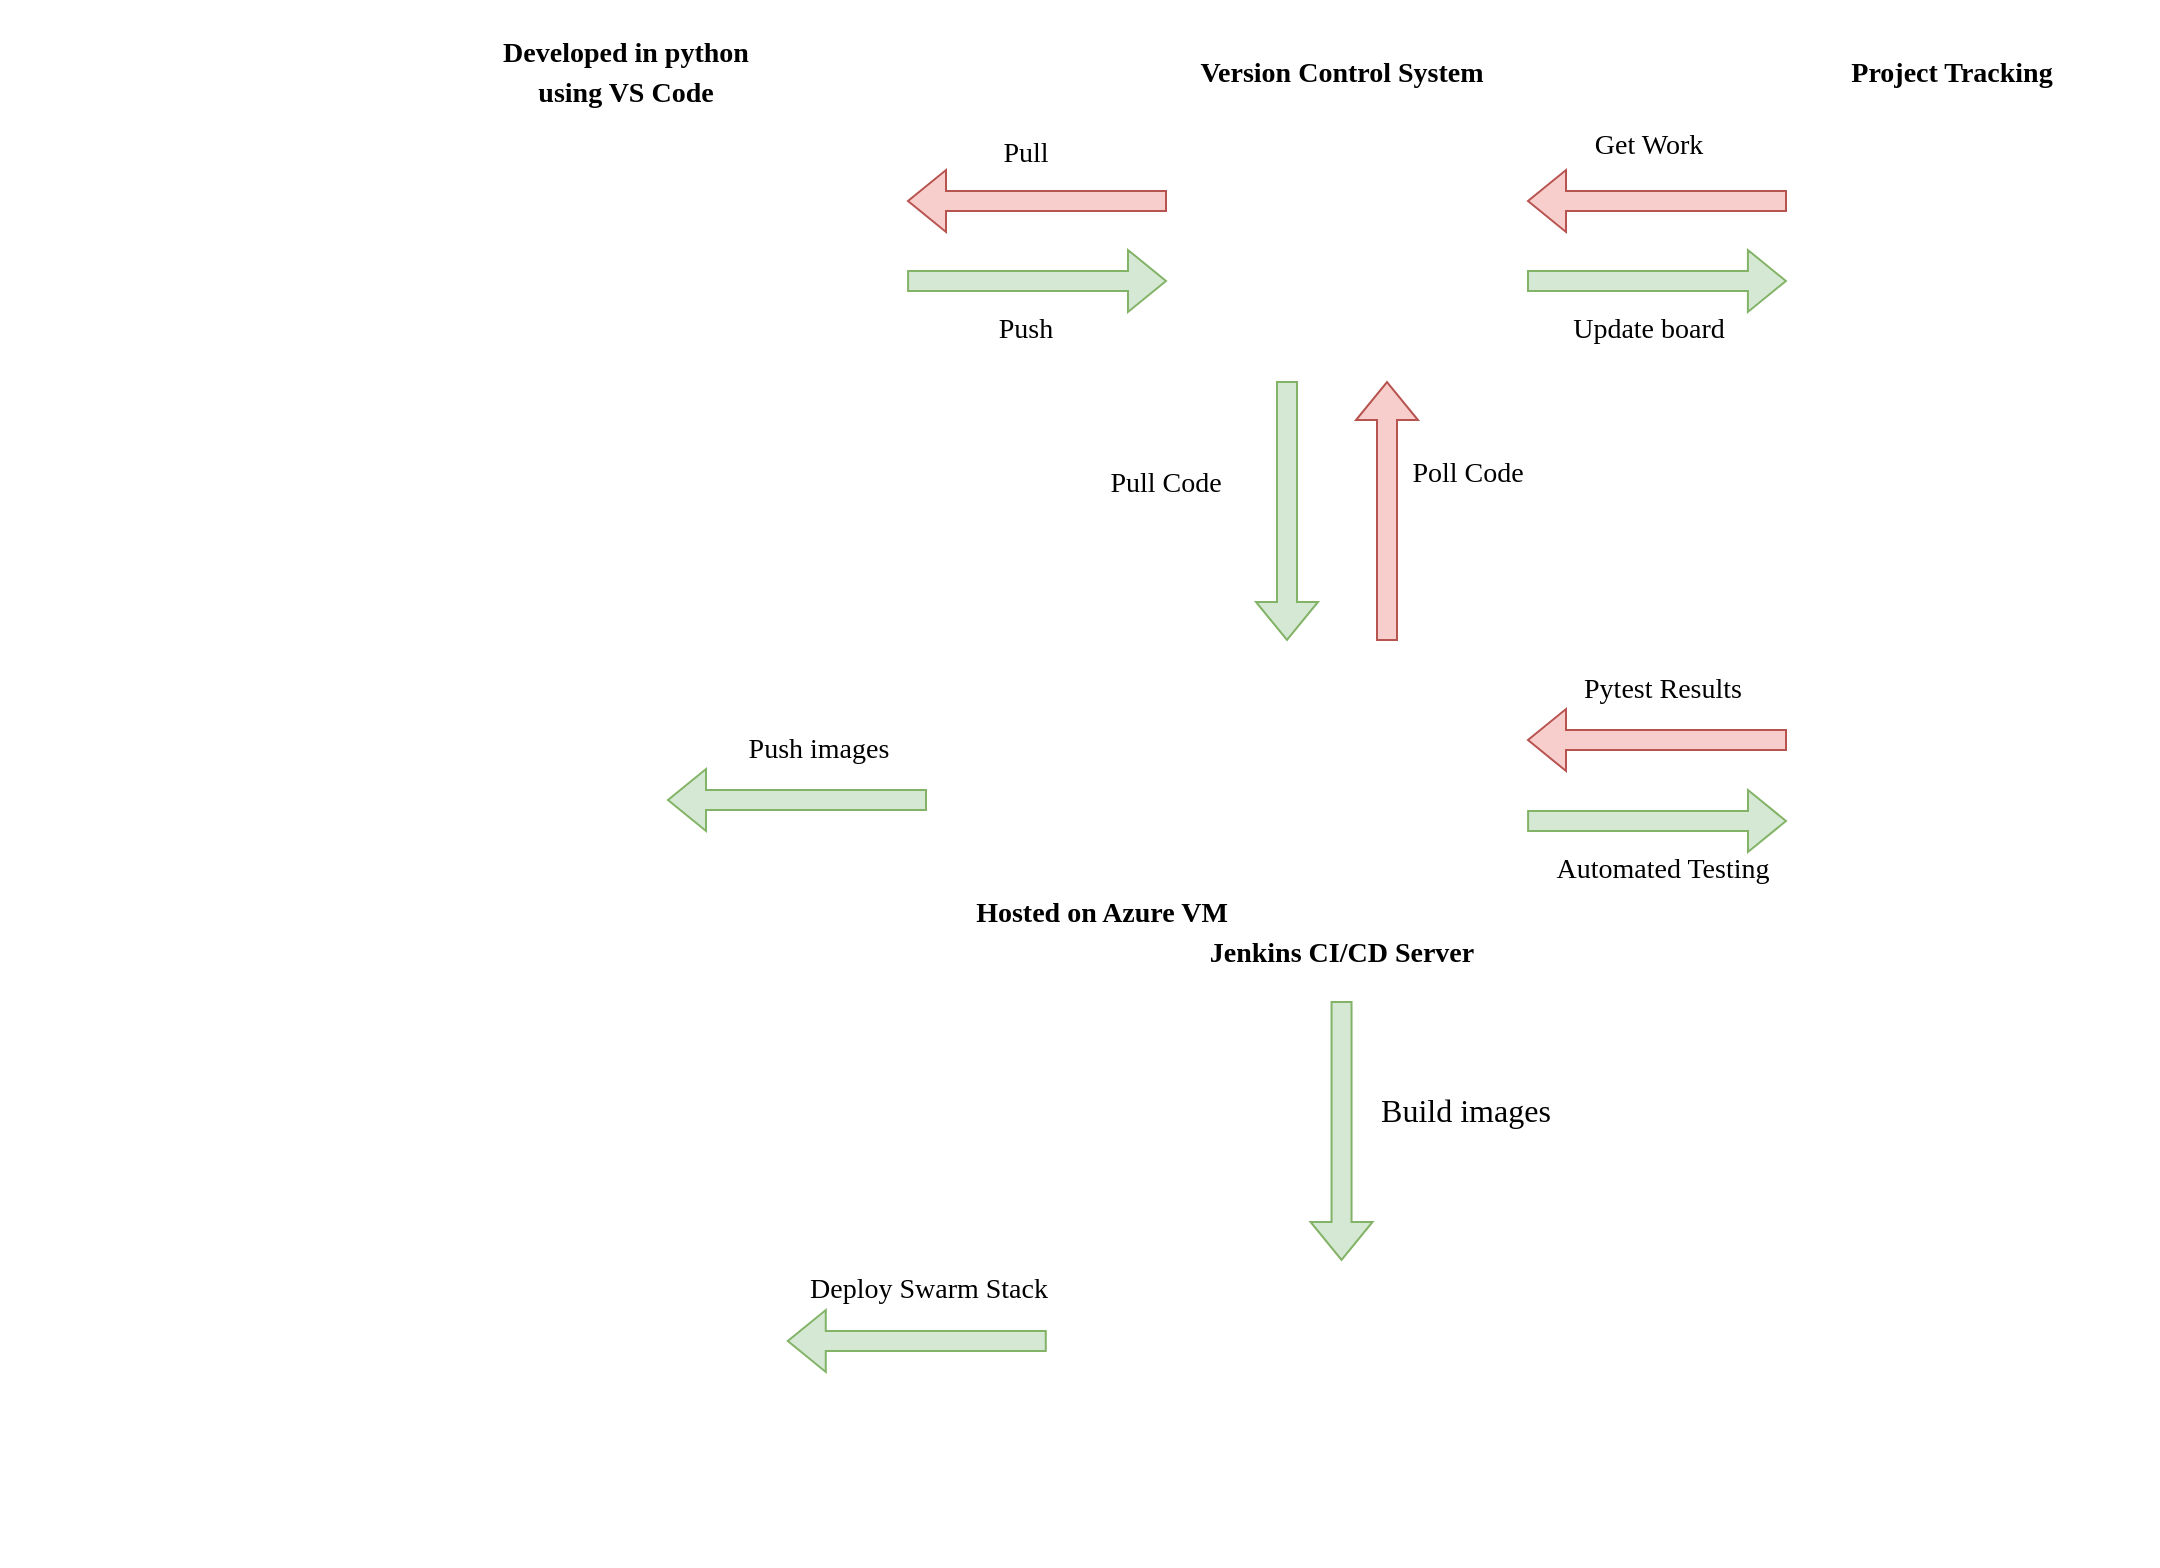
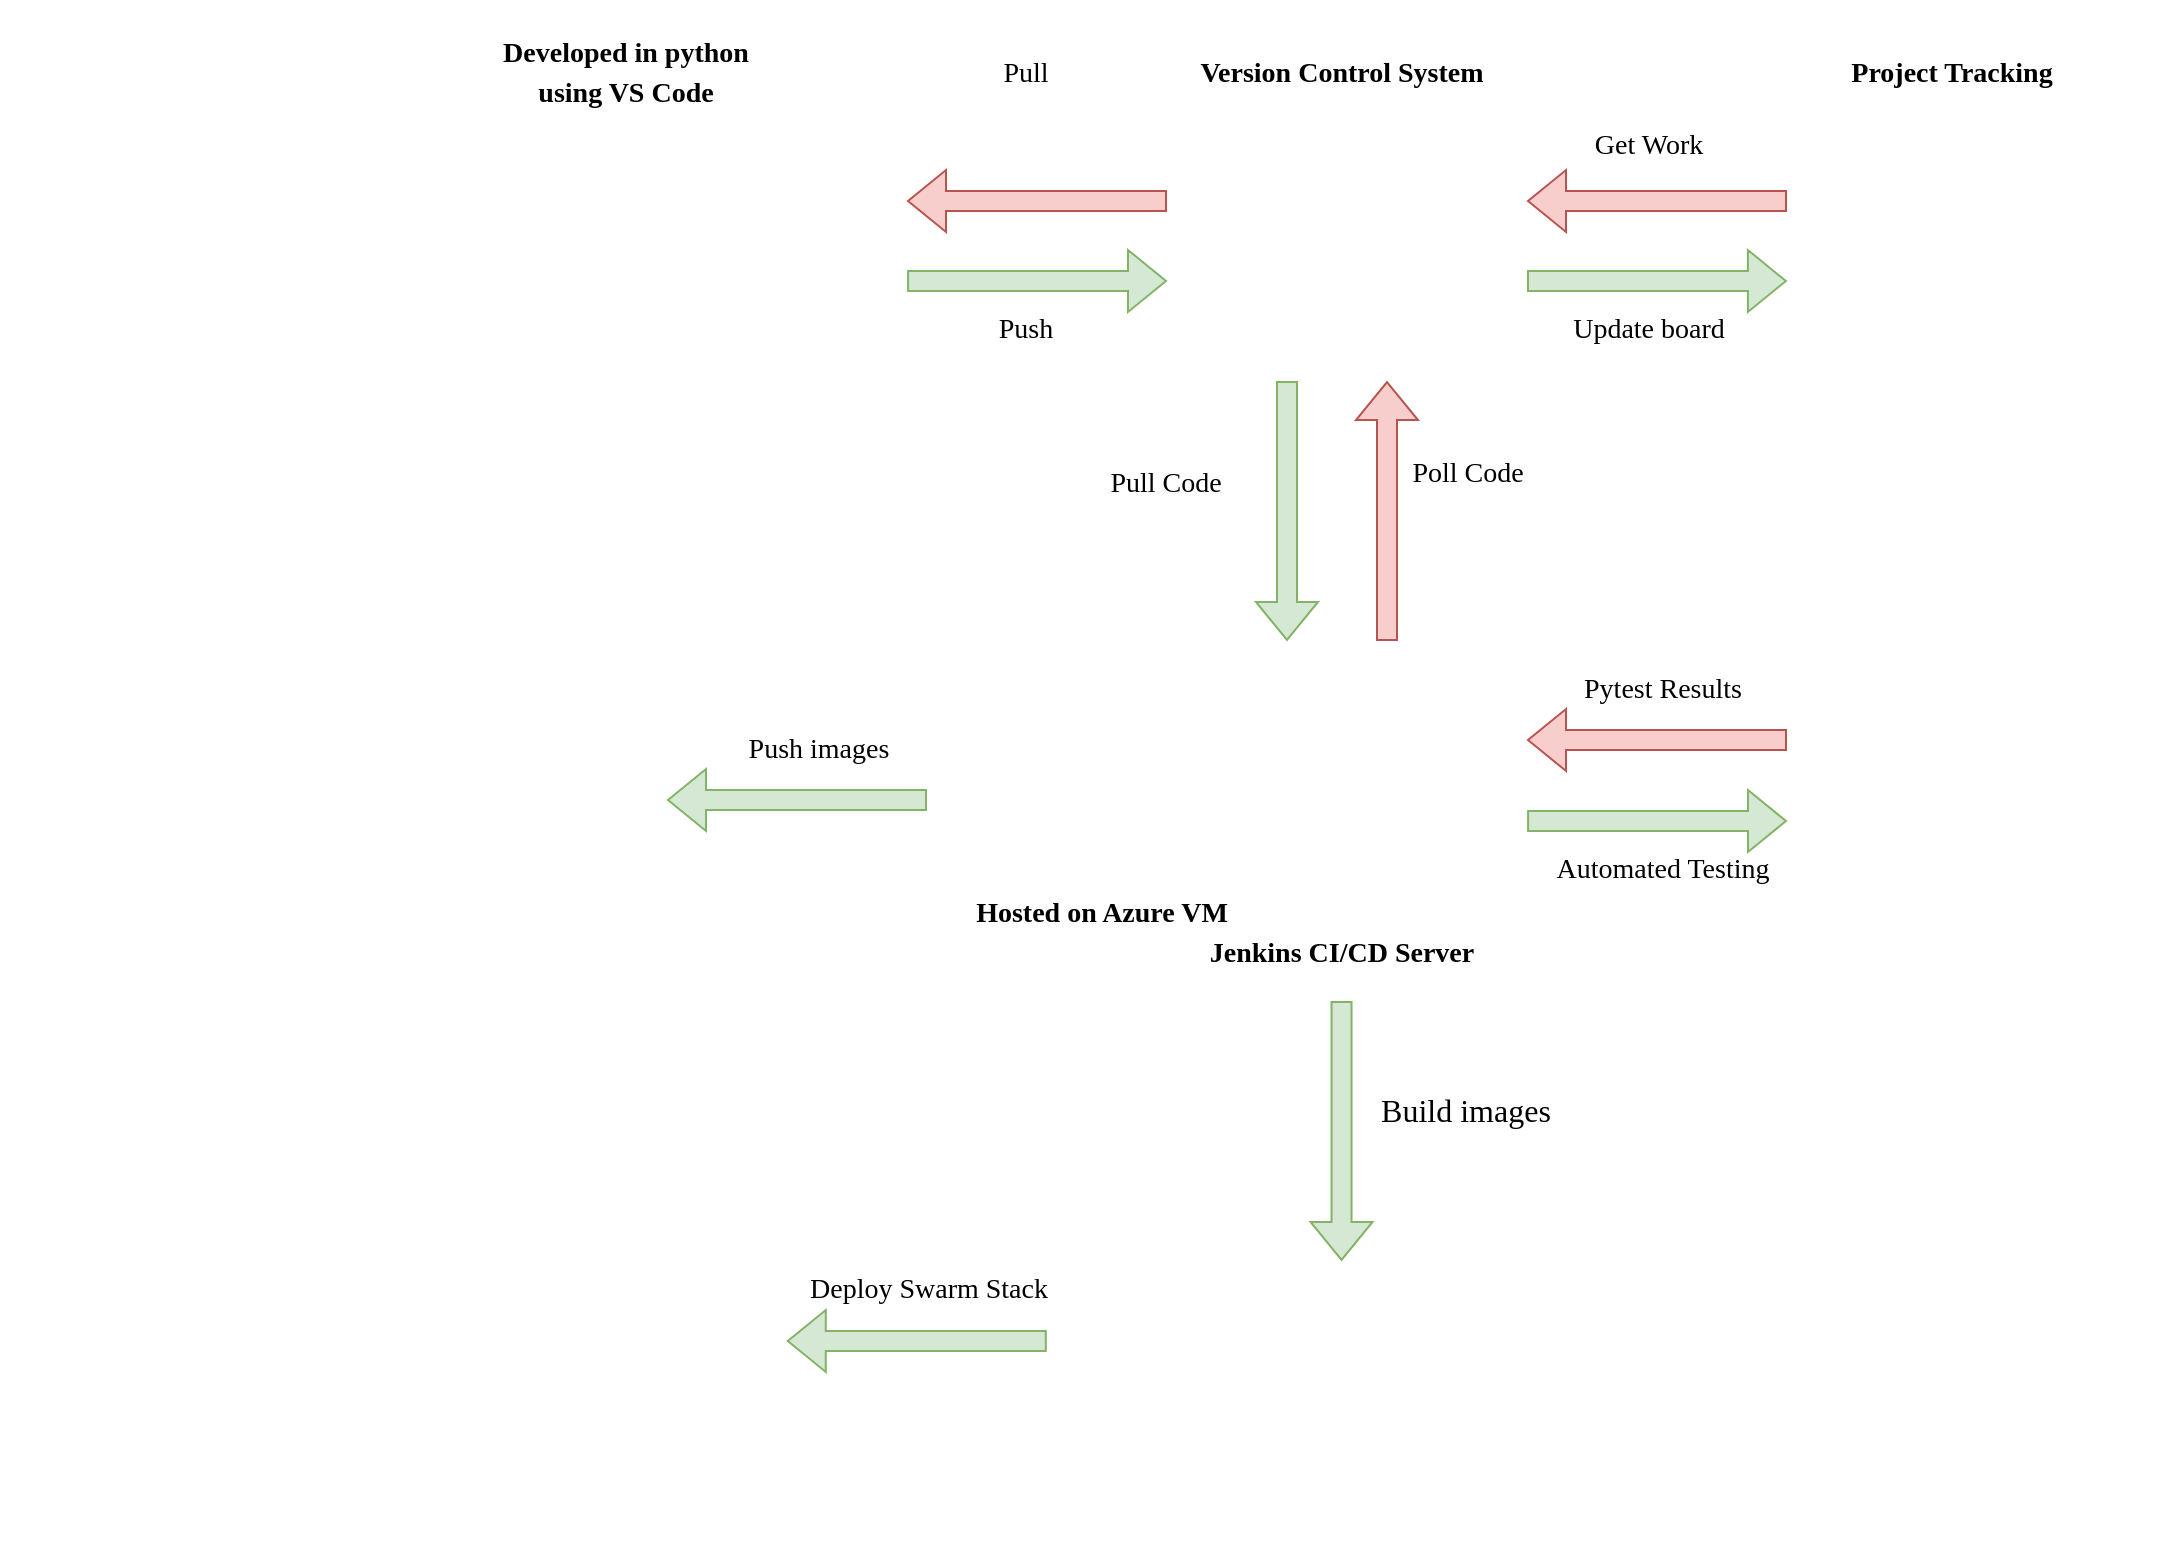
- <mxCell id="11" value="&lt;font style=&quot;font-size: 14px&quot;&gt;&lt;span&gt;Pull&lt;/span&gt;&lt;/font&gt;" style="text;html=1;strokeColor=none;fillColor=none;align=center;verticalAlign=middle;whiteSpace=wrap;rounded=0;fontFamily=Montserrat Light 300;fontSource=https%3A%2F%2Ffonts.googleapis.com%2Fcss%3Ffamily%3DMontserrat%2BLight%2B300;fontSize=16;" vertex="1" parent="1"><mxGeometry x="483" y="60" width="60" height="30" as="geometry" /></mxCell>
+ <mxCell id="11" value="&lt;font style=&quot;font-size: 14px&quot;&gt;&lt;span&gt;Pull&lt;/span&gt;&lt;/font&gt;" style="text;html=1;strokeColor=none;fillColor=none;align=center;verticalAlign=middle;whiteSpace=wrap;rounded=0;fontFamily=Montserrat Light 300;fontSource=https%3A%2F%2Ffonts.googleapis.com%2Fcss%3Ffamily%3DMontserrat%2BLight%2B300;fontSize=16;" vertex="1" parent="1"><mxGeometry x="483" y="20" width="60" height="30" as="geometry" /></mxCell>
